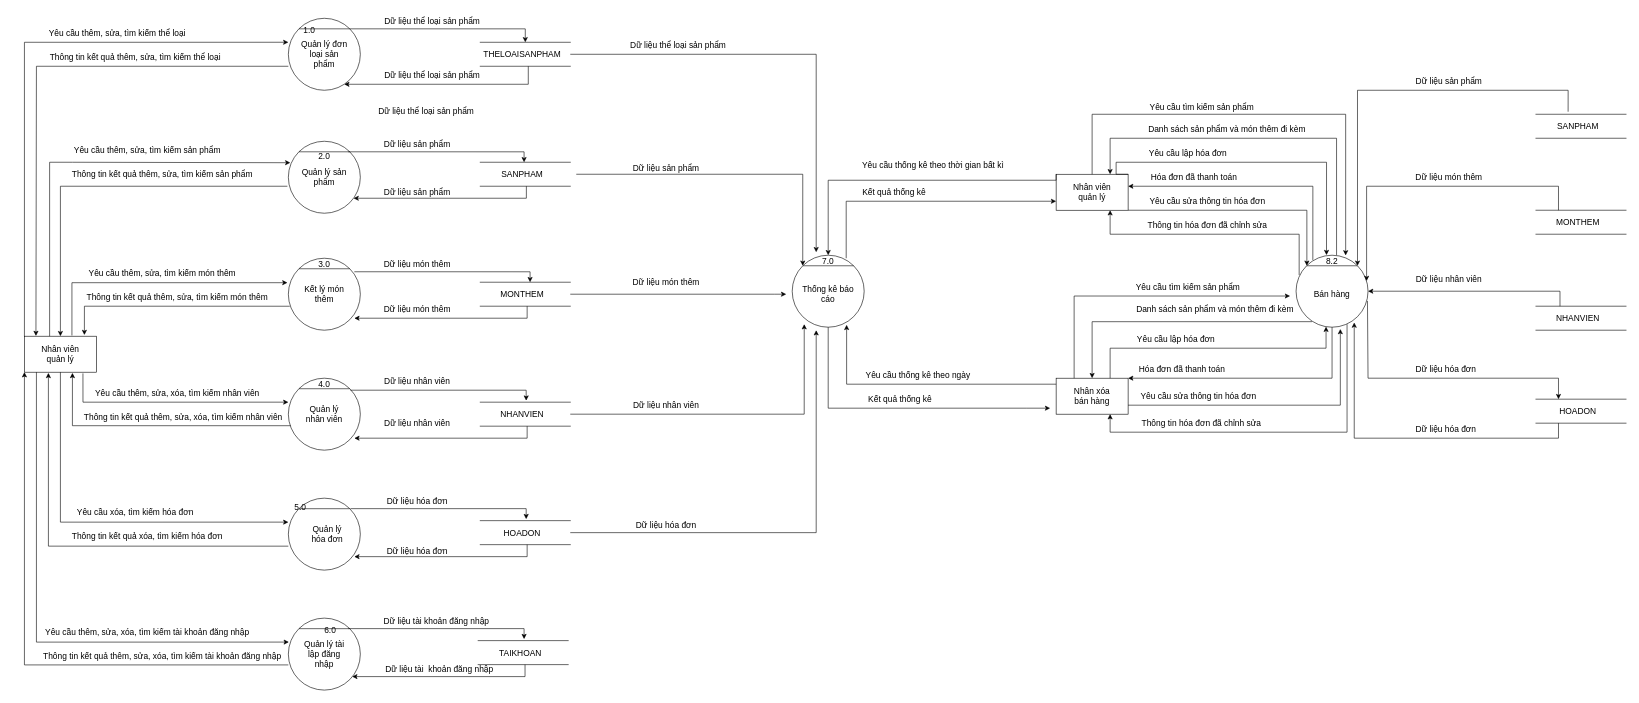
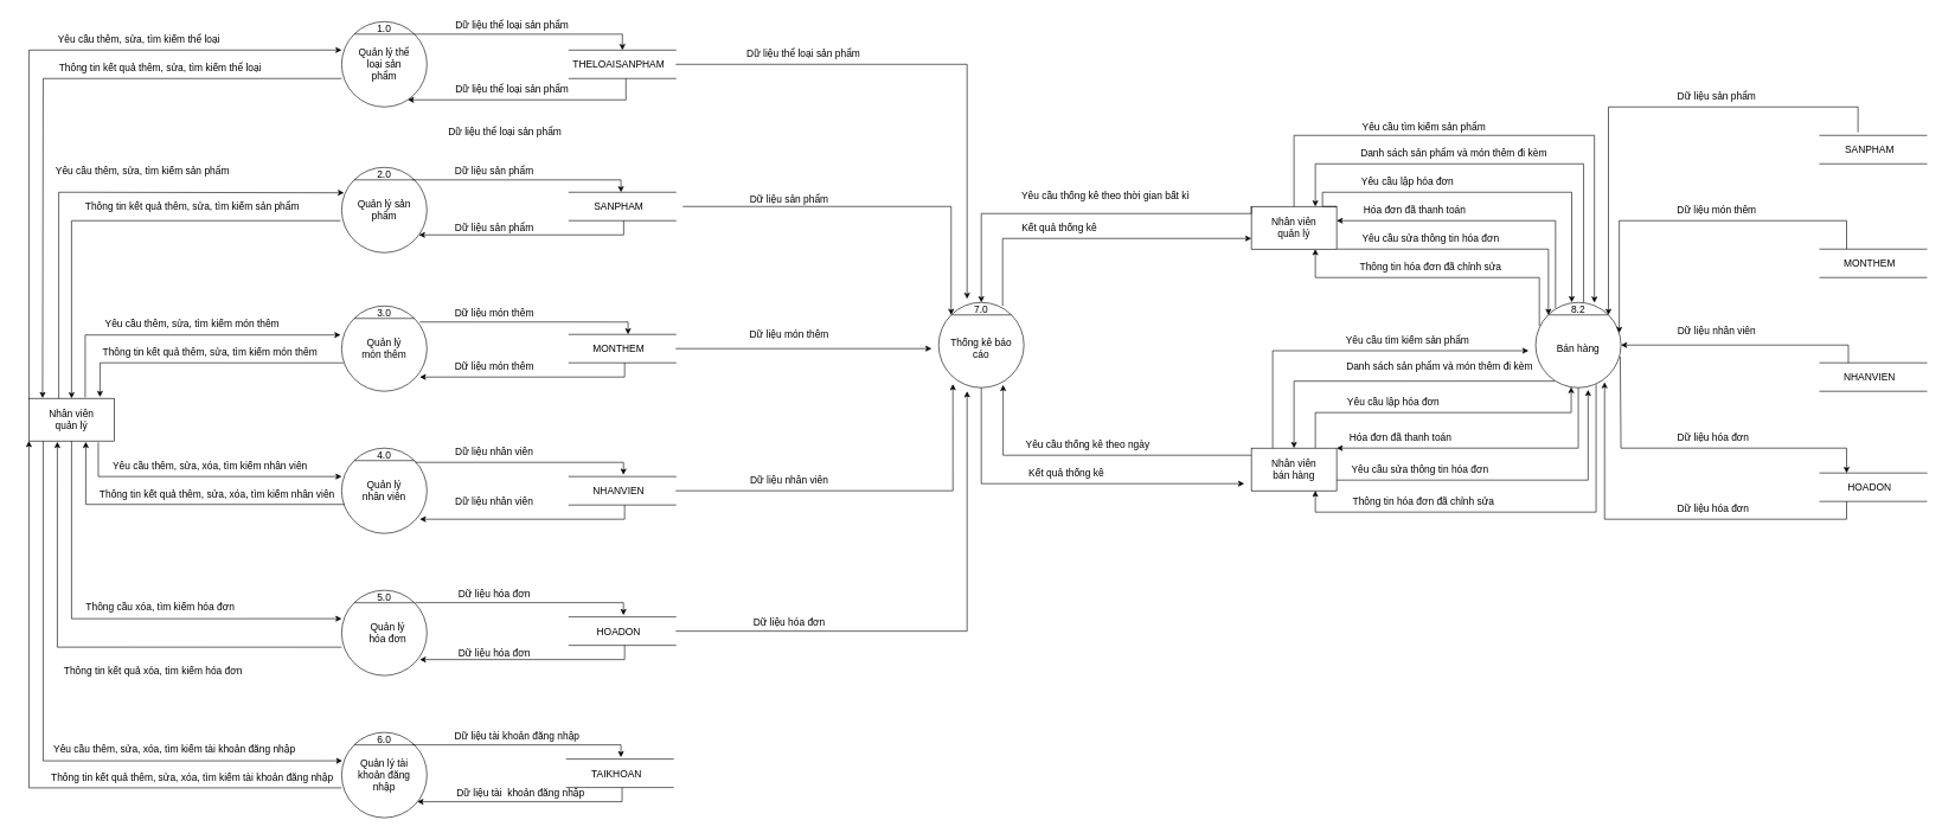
- <mxCell id="5" value="1.0" style="text;html=1;strokeColor=none;fillColor=none;align=center;verticalAlign=middle;whiteSpace=wrap;rounded=0;fontSize=14;" parent="1" vertex="1"><mxGeometry x="500" y="40" width="30" height="20" as="geometry" /></mxCell>
+ <mxCell id="5" value="1.0" style="text;html=1;strokeColor=none;fillColor=none;align=center;verticalAlign=middle;whiteSpace=wrap;rounded=0;fontSize=14;" parent="1" vertex="1"><mxGeometry x="525" width="30" height="20" as="geometry" y="30" /></mxCell>
- <mxCell id="4" value="&lt;font style=&quot;font-size: 14px&quot;&gt;Quản lý đơn loại sản phẩm&lt;/font&gt;" style="text;html=1;strokeColor=none;fillColor=none;align=center;verticalAlign=middle;whiteSpace=wrap;rounded=0;" parent="1" vertex="1"><mxGeometry x="500" y="75" width="80" height="30" as="geometry" /></mxCell>
+ <mxCell id="4" value="&lt;font style=&quot;font-size: 14px&quot;&gt;Quản lý thể loại sản phẩm&lt;/font&gt;" style="text;html=1;strokeColor=none;fillColor=none;align=center;verticalAlign=middle;whiteSpace=wrap;rounded=0;" parent="1" vertex="1"><mxGeometry x="500" y="75" width="80" height="30" as="geometry" /></mxCell>
- <mxCell id="45" value="Yêu cầu thêm, sửa, tìm kiếm sản phẩm" style="text;html=1;strokeColor=none;fillColor=none;align=center;verticalAlign=middle;whiteSpace=wrap;rounded=0;fontSize=14;" parent="1" vertex="1"><mxGeometry x="70" y="235" width="350" height="30" as="geometry" /></mxCell>
+ <mxCell id="45" value="Yêu cầu thêm, sửa, tìm kiếm sản phẩm" style="text;html=1;strokeColor=none;fillColor=none;align=center;verticalAlign=middle;whiteSpace=wrap;rounded=0;fontSize=14;" parent="1" vertex="1"><mxGeometry x="25" y="225" width="350" height="30" as="geometry" /></mxCell>
- <mxCell id="11" value="2.0" style="text;html=1;strokeColor=none;fillColor=none;align=center;verticalAlign=middle;whiteSpace=wrap;rounded=0;fontSize=14;" parent="1" vertex="1"><mxGeometry x="525" y="250" width="30" height="20" as="geometry" /></mxCell>
+ <mxCell id="11" value="2.0" style="text;html=1;strokeColor=none;fillColor=none;align=center;verticalAlign=middle;whiteSpace=wrap;rounded=0;fontSize=14;" parent="1" vertex="1"><mxGeometry x="525" y="235" width="30" height="20" as="geometry" /></mxCell>
- <mxCell id="14" value="&lt;font style=&quot;font-size: 14px&quot;&gt;Kết lý món thêm&lt;/font&gt;" style="text;html=1;strokeColor=none;fillColor=none;align=center;verticalAlign=middle;whiteSpace=wrap;rounded=0;" parent="1" vertex="1"><mxGeometry x="500" y="475" width="80" height="30" as="geometry" /></mxCell>
+ <mxCell id="14" value="&lt;font style=&quot;font-size: 14px&quot;&gt;Quản lý món thêm&lt;/font&gt;" style="text;html=1;strokeColor=none;fillColor=none;align=center;verticalAlign=middle;whiteSpace=wrap;rounded=0;" parent="1" vertex="1"><mxGeometry x="500" y="475" width="80" height="30" as="geometry" /></mxCell>
- <mxCell id="111" value="&lt;span style=&quot;font-size: 14px&quot;&gt;Nhân xóa bán hàng&lt;/span&gt;" style="text;html=1;strokeColor=none;fillColor=none;align=center;verticalAlign=middle;whiteSpace=wrap;rounded=0;" parent="1" vertex="1"><mxGeometry x="1780" y="650" width="80" height="20" as="geometry" /></mxCell>
+ <mxCell id="111" value="&lt;span style=&quot;font-size: 14px&quot;&gt;Nhân viên bán hàng&lt;/span&gt;" style="text;html=1;strokeColor=none;fillColor=none;align=center;verticalAlign=middle;whiteSpace=wrap;rounded=0;" parent="1" vertex="1"><mxGeometry x="1780" y="650" width="80" height="20" as="geometry" /></mxCell>
- <mxCell id="23" value="5.0" style="text;html=1;strokeColor=none;fillColor=none;align=center;verticalAlign=middle;whiteSpace=wrap;rounded=0;fontSize=14;" parent="1" vertex="1"><mxGeometry x="485" y="835" width="30" height="20" as="geometry" /></mxCell>
+ <mxCell id="23" value="5.0" style="text;html=1;strokeColor=none;fillColor=none;align=center;verticalAlign=middle;whiteSpace=wrap;rounded=0;fontSize=14;" parent="1" vertex="1"><mxGeometry x="525" y="830" width="30" height="20" as="geometry" /></mxCell>
- <mxCell id="106" value="Yêu cầu xóa, tìm kiếm hóa đơn" style="text;html=1;strokeColor=none;fillColor=none;align=center;verticalAlign=middle;whiteSpace=wrap;rounded=0;fontSize=14;" parent="1" vertex="1"><mxGeometry x="50" y="837.5" width="350" height="30" as="geometry" /></mxCell>
+ <mxCell id="106" value="Thông cầu xóa, tìm kiếm hóa đơn" style="text;html=1;strokeColor=none;fillColor=none;align=center;verticalAlign=middle;whiteSpace=wrap;rounded=0;fontSize=14;" parent="1" vertex="1"><mxGeometry x="50" y="837.5" width="350" height="30" as="geometry" /></mxCell>
- <mxCell id="70" value="Thông tin kết quả xóa, tìm kiếm hóa đơn" style="text;html=1;strokeColor=none;fillColor=none;align=center;verticalAlign=middle;whiteSpace=wrap;rounded=0;fontSize=14;" parent="1" vertex="1"><mxGeometry x="70" y="877.5" width="350" height="30" as="geometry" /></mxCell>
+ <mxCell id="70" value="Thông tin kết quả xóa, tìm kiếm hóa đơn" style="text;html=1;strokeColor=none;fillColor=none;align=center;verticalAlign=middle;whiteSpace=wrap;rounded=0;fontSize=14;" parent="1" vertex="1"><mxGeometry x="40" y="927.5" width="350" height="30" as="geometry" /></mxCell>
- <mxCell id="27" value="6.0" style="text;html=1;strokeColor=none;fillColor=none;align=center;verticalAlign=middle;whiteSpace=wrap;rounded=0;fontSize=14;" parent="1" vertex="1"><mxGeometry x="535" y="1040" width="30" height="20" as="geometry" /></mxCell>
+ <mxCell id="27" value="6.0" style="text;html=1;strokeColor=none;fillColor=none;align=center;verticalAlign=middle;whiteSpace=wrap;rounded=0;fontSize=14;" parent="1" vertex="1"><mxGeometry x="525" y="1030" width="30" height="20" as="geometry" /></mxCell>
- <mxCell id="26" value="&lt;font style=&quot;font-size: 14px&quot;&gt;Quản lý tài lập đăng nhập&lt;br&gt;&lt;/font&gt;" style="text;html=1;strokeColor=none;fillColor=none;align=center;verticalAlign=middle;whiteSpace=wrap;rounded=0;" parent="1" vertex="1"><mxGeometry x="500" y="1075" width="80" height="30" as="geometry" /></mxCell>
+ <mxCell id="26" value="&lt;font style=&quot;font-size: 14px&quot;&gt;Quản lý tài khoản đăng nhập&lt;br&gt;&lt;/font&gt;" style="text;html=1;strokeColor=none;fillColor=none;align=center;verticalAlign=middle;whiteSpace=wrap;rounded=0;" parent="1" vertex="1"><mxGeometry x="500" y="1075" width="80" height="30" as="geometry" /></mxCell>
